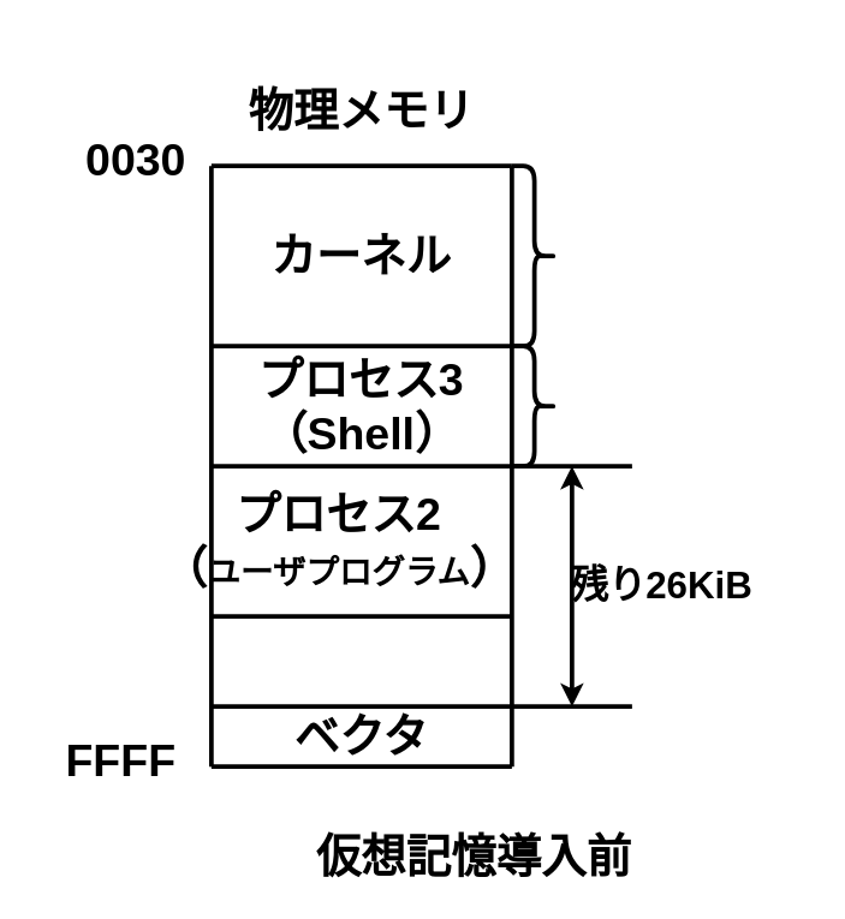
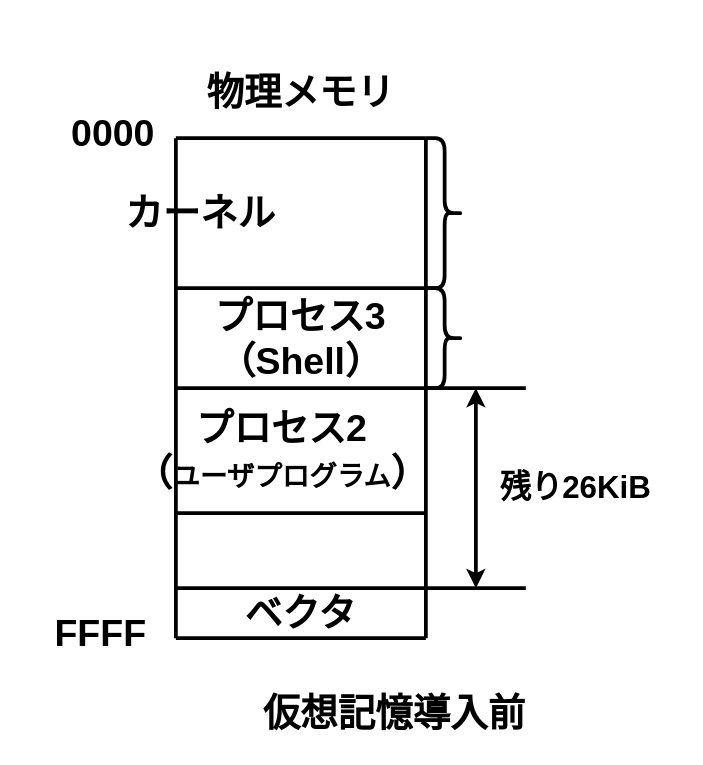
- <mxCell id="13" value="&lt;b style=&quot;font-size: 30px;&quot;&gt;&lt;font style=&quot;font-size: 30px;&quot;&gt;0030&lt;br&gt;&lt;/font&gt;&lt;/b&gt;" style="text;html=1;strokeColor=none;fillColor=none;align=center;verticalAlign=middle;whiteSpace=wrap;rounded=0;fontSize=50;" vertex="1" parent="1"><mxGeometry x="30" y="70" width="120" height="38.82" as="geometry" /></mxCell>
+ <mxCell id="13" value="&lt;b style=&quot;font-size: 30px;&quot;&gt;&lt;font style=&quot;font-size: 30px;&quot;&gt;0000&lt;br&gt;&lt;/font&gt;&lt;/b&gt;" style="text;html=1;strokeColor=none;fillColor=none;align=center;verticalAlign=middle;whiteSpace=wrap;rounded=0;fontSize=50;" vertex="1" parent="1"><mxGeometry x="30" y="70" width="120" height="38.82" as="geometry" /></mxCell>
- <mxCell id="10" value="&lt;b&gt;&lt;font style=&quot;font-size: 30px;&quot;&gt;カーネル&lt;/font&gt;&lt;/b&gt;" style="text;html=1;strokeColor=none;fillColor=none;align=center;verticalAlign=middle;whiteSpace=wrap;rounded=0;" vertex="1" parent="1"><mxGeometry x="140" y="140" width="200" height="40" as="geometry" /></mxCell>
+ <mxCell id="10" value="&lt;b&gt;&lt;font style=&quot;font-size: 30px;&quot;&gt;カーネル&lt;/font&gt;&lt;/b&gt;" style="text;html=1;strokeColor=none;fillColor=none;align=center;verticalAlign=middle;whiteSpace=wrap;rounded=0;" vertex="1" parent="1"><mxGeometry x="60" y="140" width="200" height="40" as="geometry" /></mxCell>
- <mxCell id="2" value="&lt;b&gt;&lt;font style=&quot;font-size: 25px;&quot;&gt;残り26KiB&lt;/font&gt;&lt;br&gt;&lt;/b&gt;" style="text;html=1;strokeColor=none;fillColor=none;align=center;verticalAlign=middle;whiteSpace=wrap;rounded=0;fontSize=50;" parent="1" vertex="1"><mxGeometry x="360" y="350" width="160" height="40" as="geometry" /></mxCell>
+ <mxCell id="2" value="&lt;b&gt;&lt;font style=&quot;font-size: 25px;&quot;&gt;残り26KiB&lt;/font&gt;&lt;br&gt;&lt;/b&gt;" style="text;html=1;strokeColor=none;fillColor=none;align=center;verticalAlign=middle;whiteSpace=wrap;rounded=0;fontSize=50;" parent="1" vertex="1"><mxGeometry x="380" y="350" width="160" height="40" as="geometry" /></mxCell>
